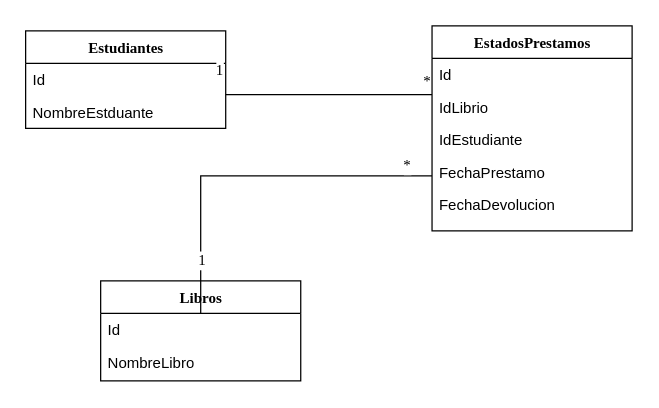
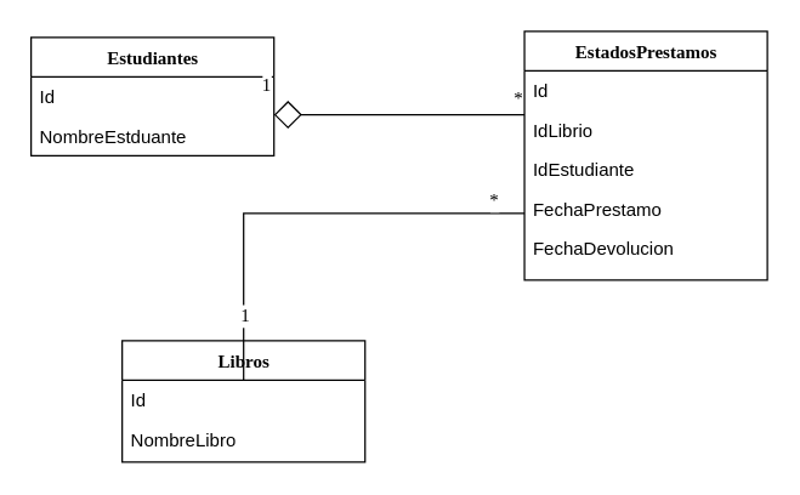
- <mxCell id="8" style="edgeStyle=orthogonalEdgeStyle;rounded=0;html=1;labelBackgroundColor=none;startArrow=none;startFill=0;startSize=8;endArrow=none;endFill=0;endSize=16;fontFamily=Verdana;fontSize=12;" parent="1" source="10" target="2" edge="1"><mxGeometry relative="1" as="geometry"><Array as="points"><mxPoint x="245" y="75" /><mxPoint x="245" y="75" /></Array></mxGeometry></mxCell>
+ <mxCell id="8" style="edgeStyle=orthogonalEdgeStyle;rounded=0;html=1;labelBackgroundColor=none;startArrow=none;startFill=0;startSize=8;endArrow=diamond;endFill=0;endSize=16;fontFamily=Verdana;fontSize=12;" parent="1" source="10" target="2" edge="1"><mxGeometry relative="1" as="geometry"><Array as="points"><mxPoint x="245" y="75" /><mxPoint x="245" y="75" /></Array></mxGeometry></mxCell>
